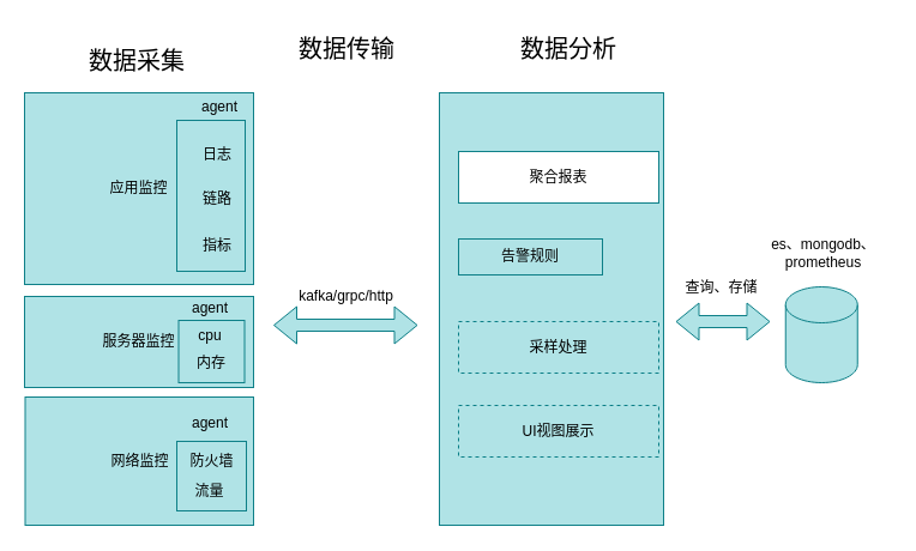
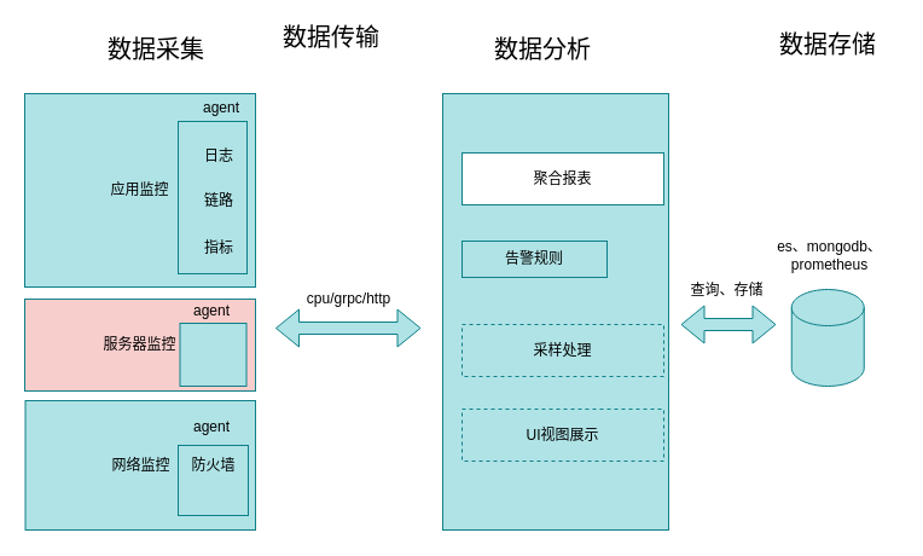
+ <mxCell id="28" value="&lt;font style=&quot;font-size: 20px&quot;&gt;数据存储&lt;/font&gt;" style="text;html=1;strokeColor=none;fillColor=none;align=center;verticalAlign=middle;whiteSpace=wrap;rounded=0;fontColor=#000000;" vertex="1" parent="1"><mxGeometry x="628" y="20.5" width="113.5" height="30" as="geometry" /></mxCell>
- <mxCell id="20" value="&lt;font style=&quot;font-size: 20px&quot;&gt;数据传输&lt;/font&gt;" style="text;html=1;strokeColor=none;fillColor=none;align=center;verticalAlign=middle;whiteSpace=wrap;rounded=0;fontColor=#000000;" vertex="1" parent="1"><mxGeometry x="231.75" y="25" width="113.5" height="30" as="geometry" /></mxCell>
+ <mxCell id="20" value="&lt;font style=&quot;font-size: 20px&quot;&gt;数据传输&lt;/font&gt;" style="text;html=1;strokeColor=none;fillColor=none;align=center;verticalAlign=middle;whiteSpace=wrap;rounded=0;fontColor=#000000;" vertex="1" parent="1"><mxGeometry x="216.75" y="15" width="113.5" height="30" as="geometry" /></mxCell>
- <mxCell id="21" value="&lt;font style=&quot;font-size: 20px&quot;&gt;数据分析&lt;/font&gt;" style="text;html=1;strokeColor=none;fillColor=none;align=center;verticalAlign=middle;whiteSpace=wrap;rounded=0;fontColor=#000000;" vertex="1" parent="1"><mxGeometry x="417" y="25" width="113.5" height="30" as="geometry" /></mxCell>
+ <mxCell id="21" value="&lt;font style=&quot;font-size: 20px&quot;&gt;数据分析&lt;/font&gt;" style="text;html=1;strokeColor=none;fillColor=none;align=center;verticalAlign=middle;whiteSpace=wrap;rounded=0;fontColor=#000000;" vertex="1" parent="1"><mxGeometry x="392" y="25" width="113.5" height="30" as="geometry" /></mxCell>
- <mxCell id="19" value="&lt;font style=&quot;font-size: 20px&quot;&gt;数据采集&lt;/font&gt;" style="text;html=1;strokeColor=none;fillColor=none;align=center;verticalAlign=middle;whiteSpace=wrap;rounded=0;fontColor=#000000;" vertex="1" parent="1"><mxGeometry x="57" y="35" width="113.5" height="30" as="geometry" /></mxCell>
+ <mxCell id="19" value="&lt;font style=&quot;font-size: 20px&quot;&gt;数据采集&lt;/font&gt;" style="text;html=1;strokeColor=none;fillColor=none;align=center;verticalAlign=middle;whiteSpace=wrap;rounded=0;fontColor=#000000;" vertex="1" parent="1"><mxGeometry x="72" y="25" width="113.5" height="30" as="geometry" /></mxCell>
- <mxCell id="18" value="kafka/grpc/http" style="text;html=1;strokeColor=none;fillColor=none;align=center;verticalAlign=middle;whiteSpace=wrap;rounded=0;fontColor=#000000;" vertex="1" parent="1"><mxGeometry x="236" y="230" width="105" height="33" as="geometry" /></mxCell>
+ <mxCell id="18" value="cpu/grpc/http" style="text;html=1;strokeColor=none;fillColor=none;align=center;verticalAlign=middle;whiteSpace=wrap;rounded=0;fontColor=#000000;" vertex="1" parent="1"><mxGeometry x="236" y="230" width="105" height="33" as="geometry" /></mxCell>
- <mxCell id="11" value="cpu" style="text;html=1;strokeColor=none;fillColor=none;align=center;verticalAlign=middle;whiteSpace=wrap;rounded=0;fontColor=#000000;" vertex="1" parent="1"><mxGeometry x="153.5" y="272" width="42" height="16" as="geometry" /></mxCell>
- <mxCell id="3" value="&lt;font color=&quot;#000000&quot;&gt;服务器监控&lt;/font&gt;" style="rounded=0;whiteSpace=wrap;html=1;fillColor=#b0e3e6;strokeColor=#0e8088;" vertex="1" parent="1"><mxGeometry x="20" y="247" width="191" height="76" as="geometry" /></mxCell>
+ <mxCell id="3" value="&lt;font color=&quot;#000000&quot;&gt;服务器监控&lt;/font&gt;" style="rounded=0;whiteSpace=wrap;html=1;fillColor=#f8cecc;strokeColor=#0e8088;" vertex="1" parent="1"><mxGeometry x="20" y="247" width="191" height="76" as="geometry" /></mxCell>
- <mxCell id="12" value="内存" style="text;html=1;strokeColor=none;fillColor=none;align=center;verticalAlign=middle;whiteSpace=wrap;rounded=0;fontColor=#000000;" vertex="1" parent="1"><mxGeometry x="155" y="295" width="42" height="16" as="geometry" /></mxCell>
- <mxCell id="14" value="流量" style="text;html=1;strokeColor=none;fillColor=none;align=center;verticalAlign=middle;whiteSpace=wrap;rounded=0;fontColor=#000000;" vertex="1" parent="1"><mxGeometry x="155" y="401" width="39" height="17" as="geometry" /></mxCell>
